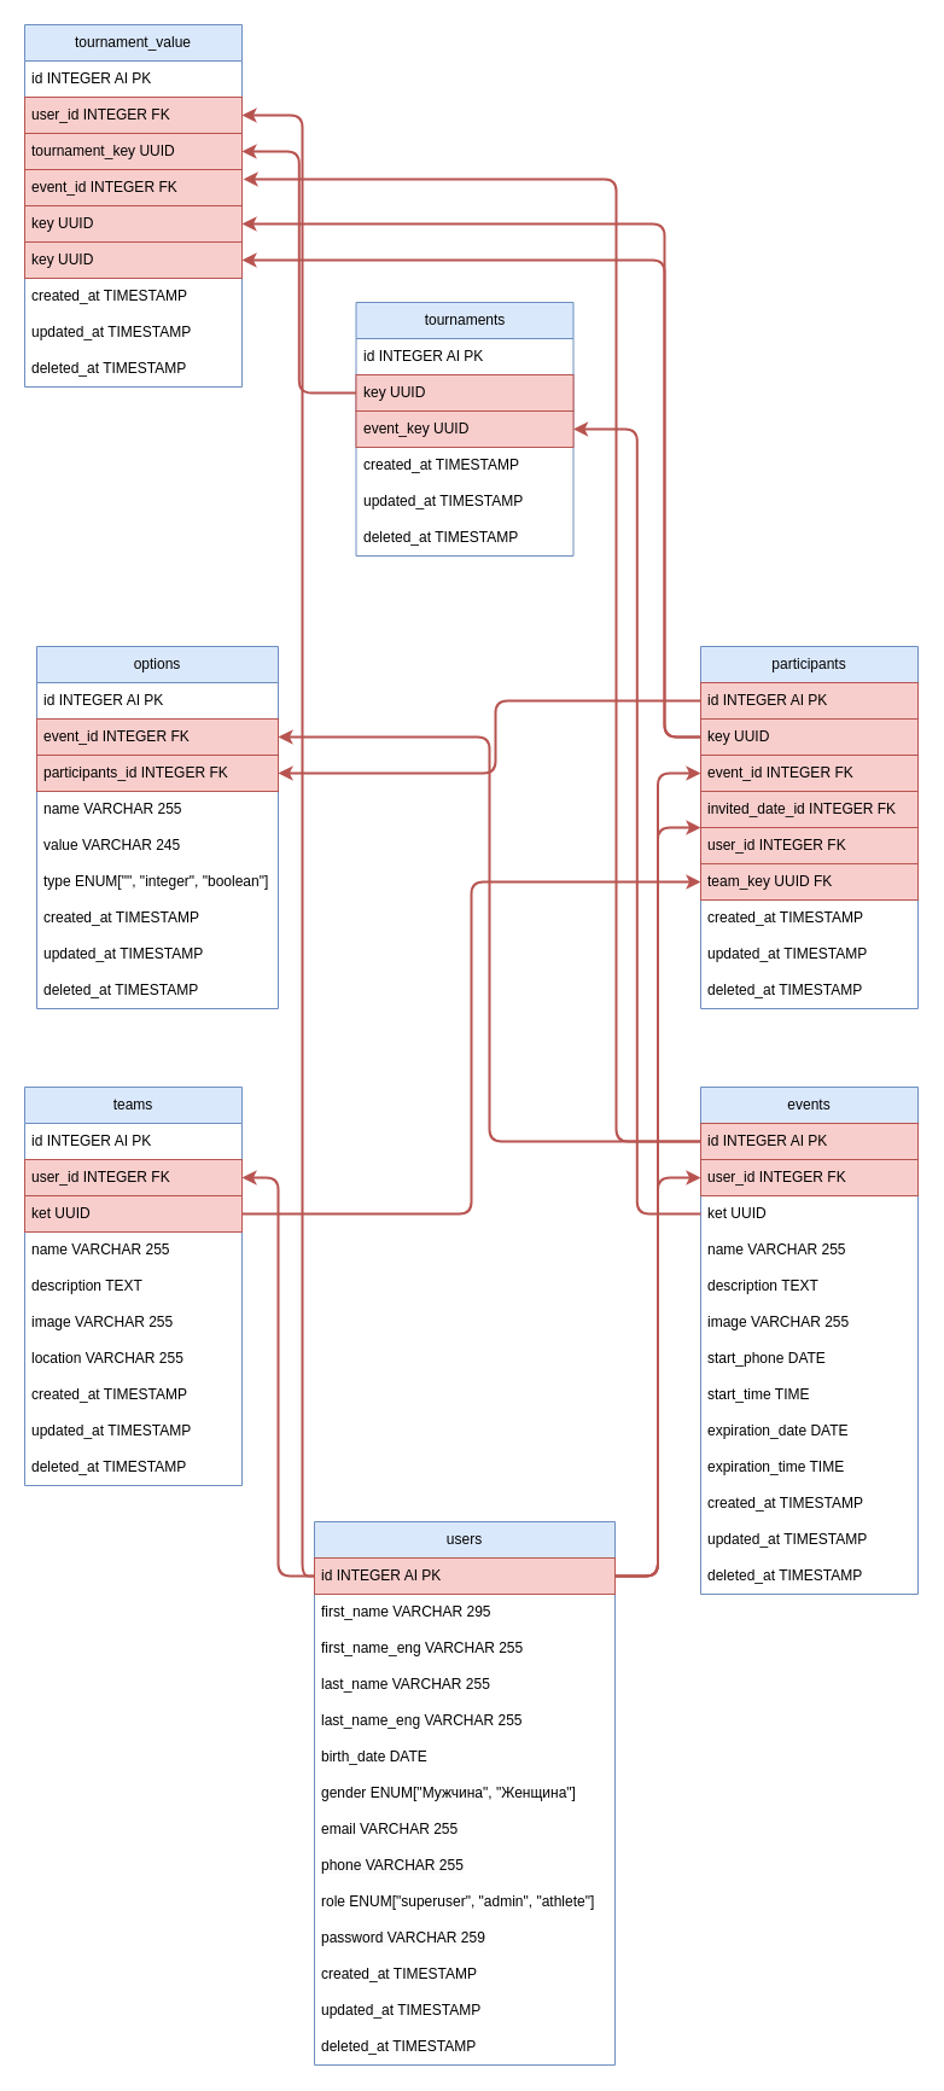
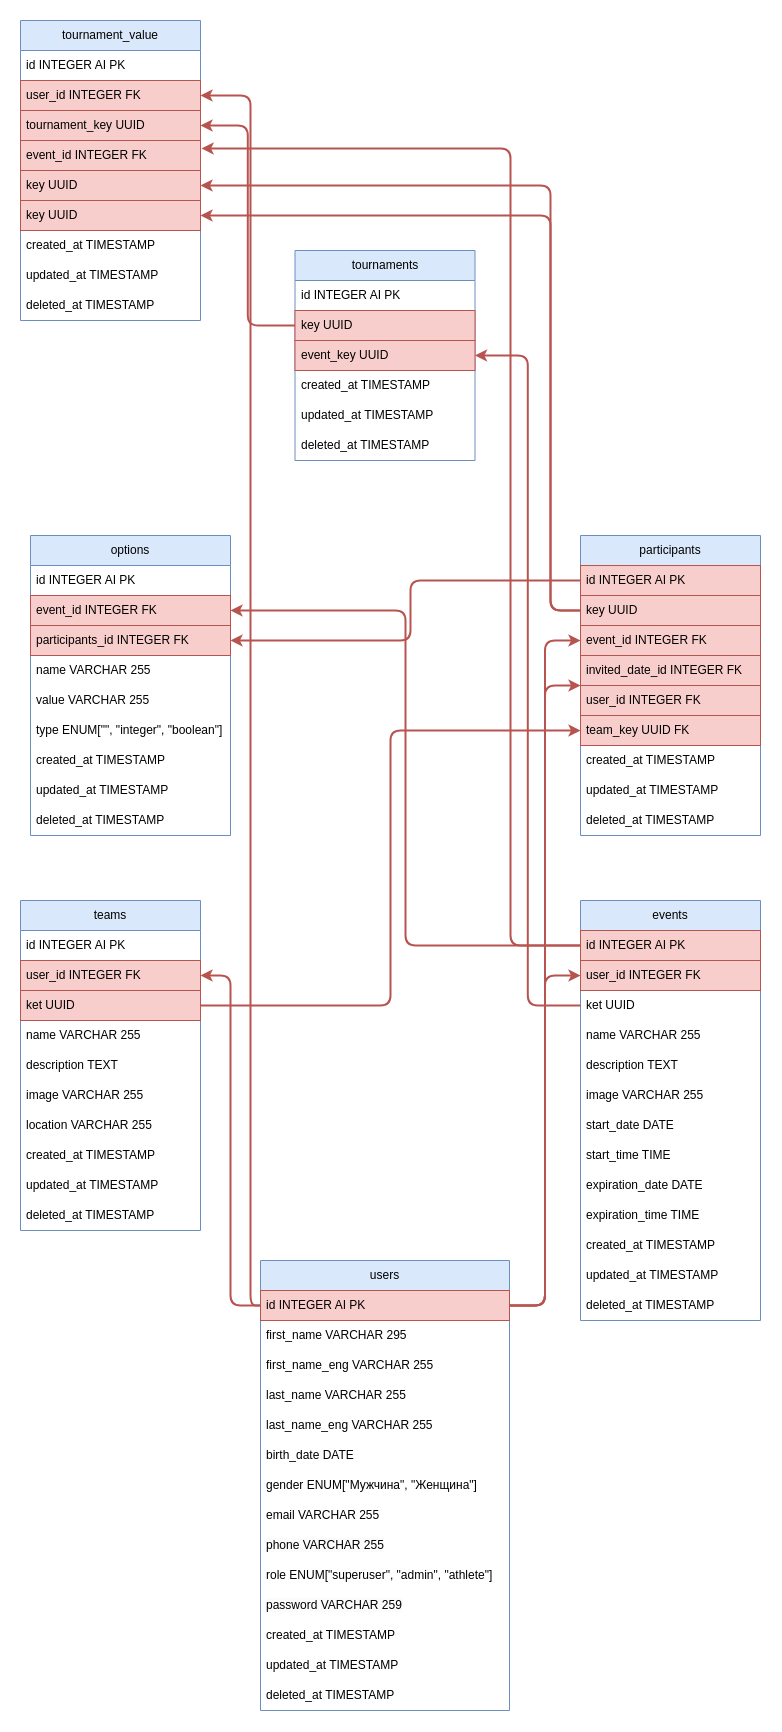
- <mxCell id="57" value="value VARCHAR 245" style="text;strokeColor=none;fillColor=none;align=left;verticalAlign=middle;spacingLeft=4;spacingRight=4;overflow=hidden;points=[[0,0.5],[1,0.5]];portConstraint=eastwest;rotatable=0;whiteSpace=wrap;html=1;" parent="52" vertex="1"><mxGeometry y="150" width="200" height="30" as="geometry" /></mxCell>
+ <mxCell id="57" value="value VARCHAR 255" style="text;strokeColor=none;fillColor=none;align=left;verticalAlign=middle;spacingLeft=4;spacingRight=4;overflow=hidden;points=[[0,0.5],[1,0.5]];portConstraint=eastwest;rotatable=0;whiteSpace=wrap;html=1;" parent="52" vertex="1"><mxGeometry y="150" width="200" height="30" as="geometry" /></mxCell>
- <mxCell id="35" value="start_phone DATE" style="text;strokeColor=none;fillColor=none;align=left;verticalAlign=middle;spacingLeft=4;spacingRight=4;overflow=hidden;points=[[0,0.5],[1,0.5]];portConstraint=eastwest;rotatable=0;whiteSpace=wrap;html=1;" parent="28" vertex="1"><mxGeometry y="210" width="180" height="30" as="geometry" /></mxCell>
+ <mxCell id="35" value="start_date DATE" style="text;strokeColor=none;fillColor=none;align=left;verticalAlign=middle;spacingLeft=4;spacingRight=4;overflow=hidden;points=[[0,0.5],[1,0.5]];portConstraint=eastwest;rotatable=0;whiteSpace=wrap;html=1;" parent="28" vertex="1"><mxGeometry y="210" width="180" height="30" as="geometry" /></mxCell>
